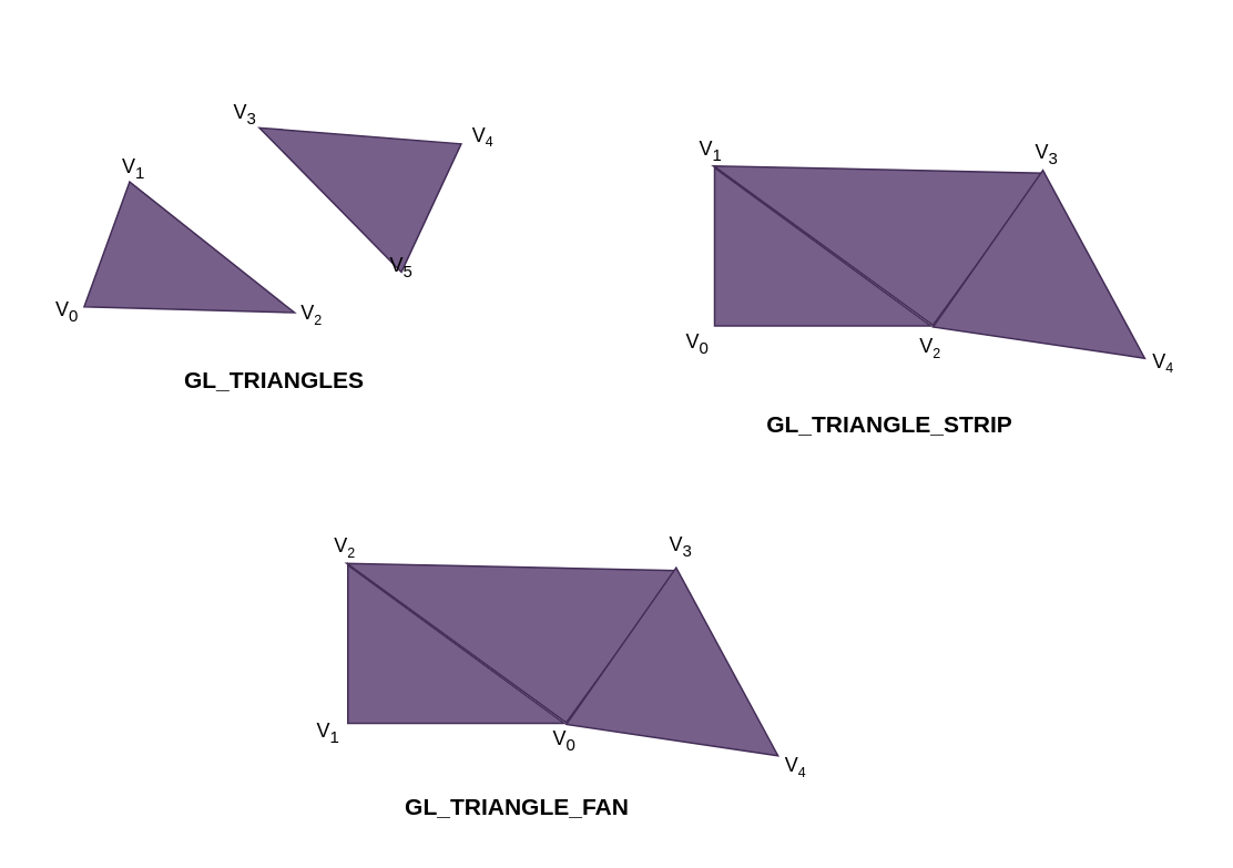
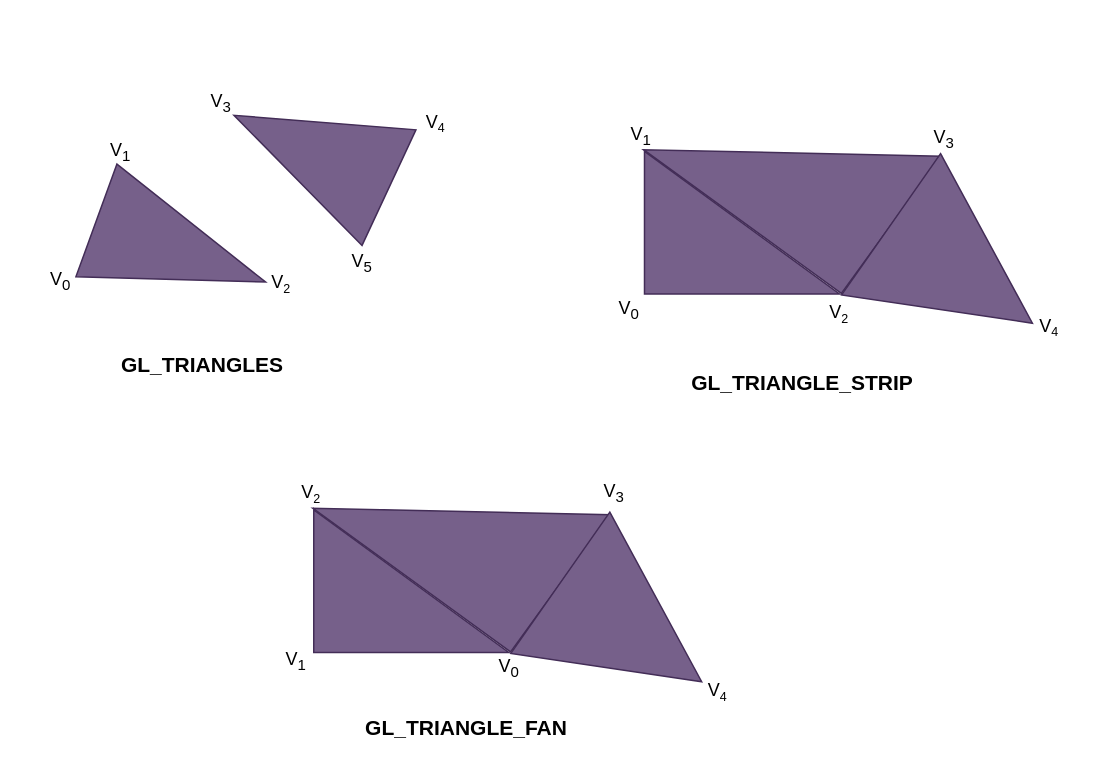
- <mxCell id="8" value="V&lt;sub&gt;5&lt;/sub&gt;" style="text;html=1;strokeColor=none;fillColor=none;align=center;verticalAlign=middle;whiteSpace=wrap;rounded=0;" vertex="1" parent="1"><mxGeometry x="221" y="150" width="40" height="20" as="geometry" /></mxCell>
+ <mxCell id="8" value="V&lt;sub&gt;5&lt;/sub&gt;" style="text;html=1;strokeColor=none;fillColor=none;align=center;verticalAlign=middle;whiteSpace=wrap;rounded=0;" vertex="1" parent="1"><mxGeometry x="221" y="165" width="40" height="20" as="geometry" /></mxCell>
- <mxCell id="10" value="&lt;b&gt;&lt;font style=&quot;font-size: 14px&quot;&gt;GL_TRIANGLES&lt;/font&gt;&lt;/b&gt;" style="text;html=1;strokeColor=none;fillColor=none;align=center;verticalAlign=middle;whiteSpace=wrap;rounded=0;" vertex="1" parent="1"><mxGeometry x="108" y="213" width="113" height="30" as="geometry" /></mxCell>
+ <mxCell id="10" value="&lt;b&gt;&lt;font style=&quot;font-size: 14px&quot;&gt;GL_TRIANGLES&lt;/font&gt;&lt;/b&gt;" style="text;html=1;strokeColor=none;fillColor=none;align=center;verticalAlign=middle;whiteSpace=wrap;rounded=0;" vertex="1" parent="1"><mxGeometry x="78" y="228" width="113" height="30" as="geometry" /></mxCell>
